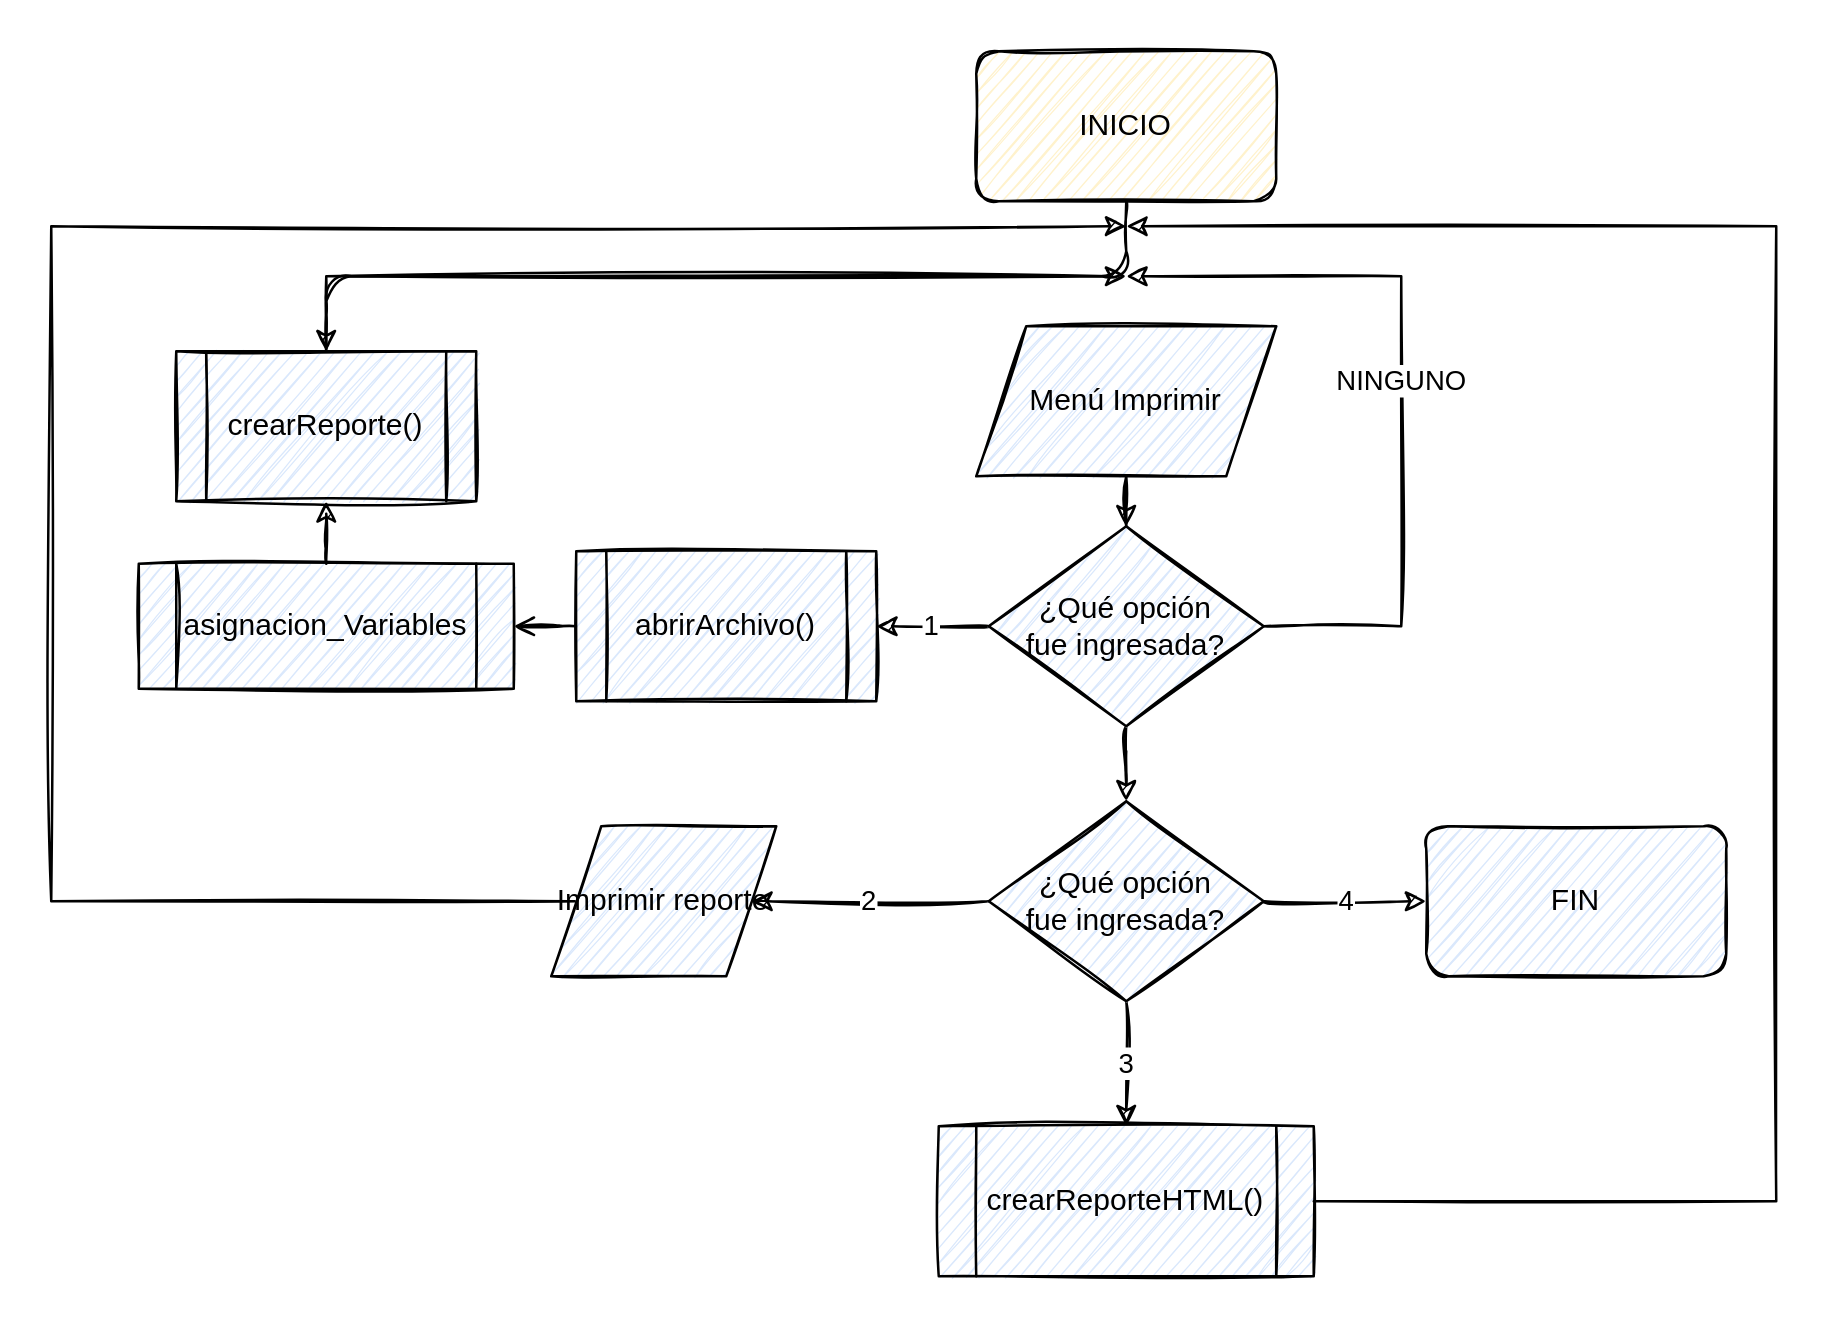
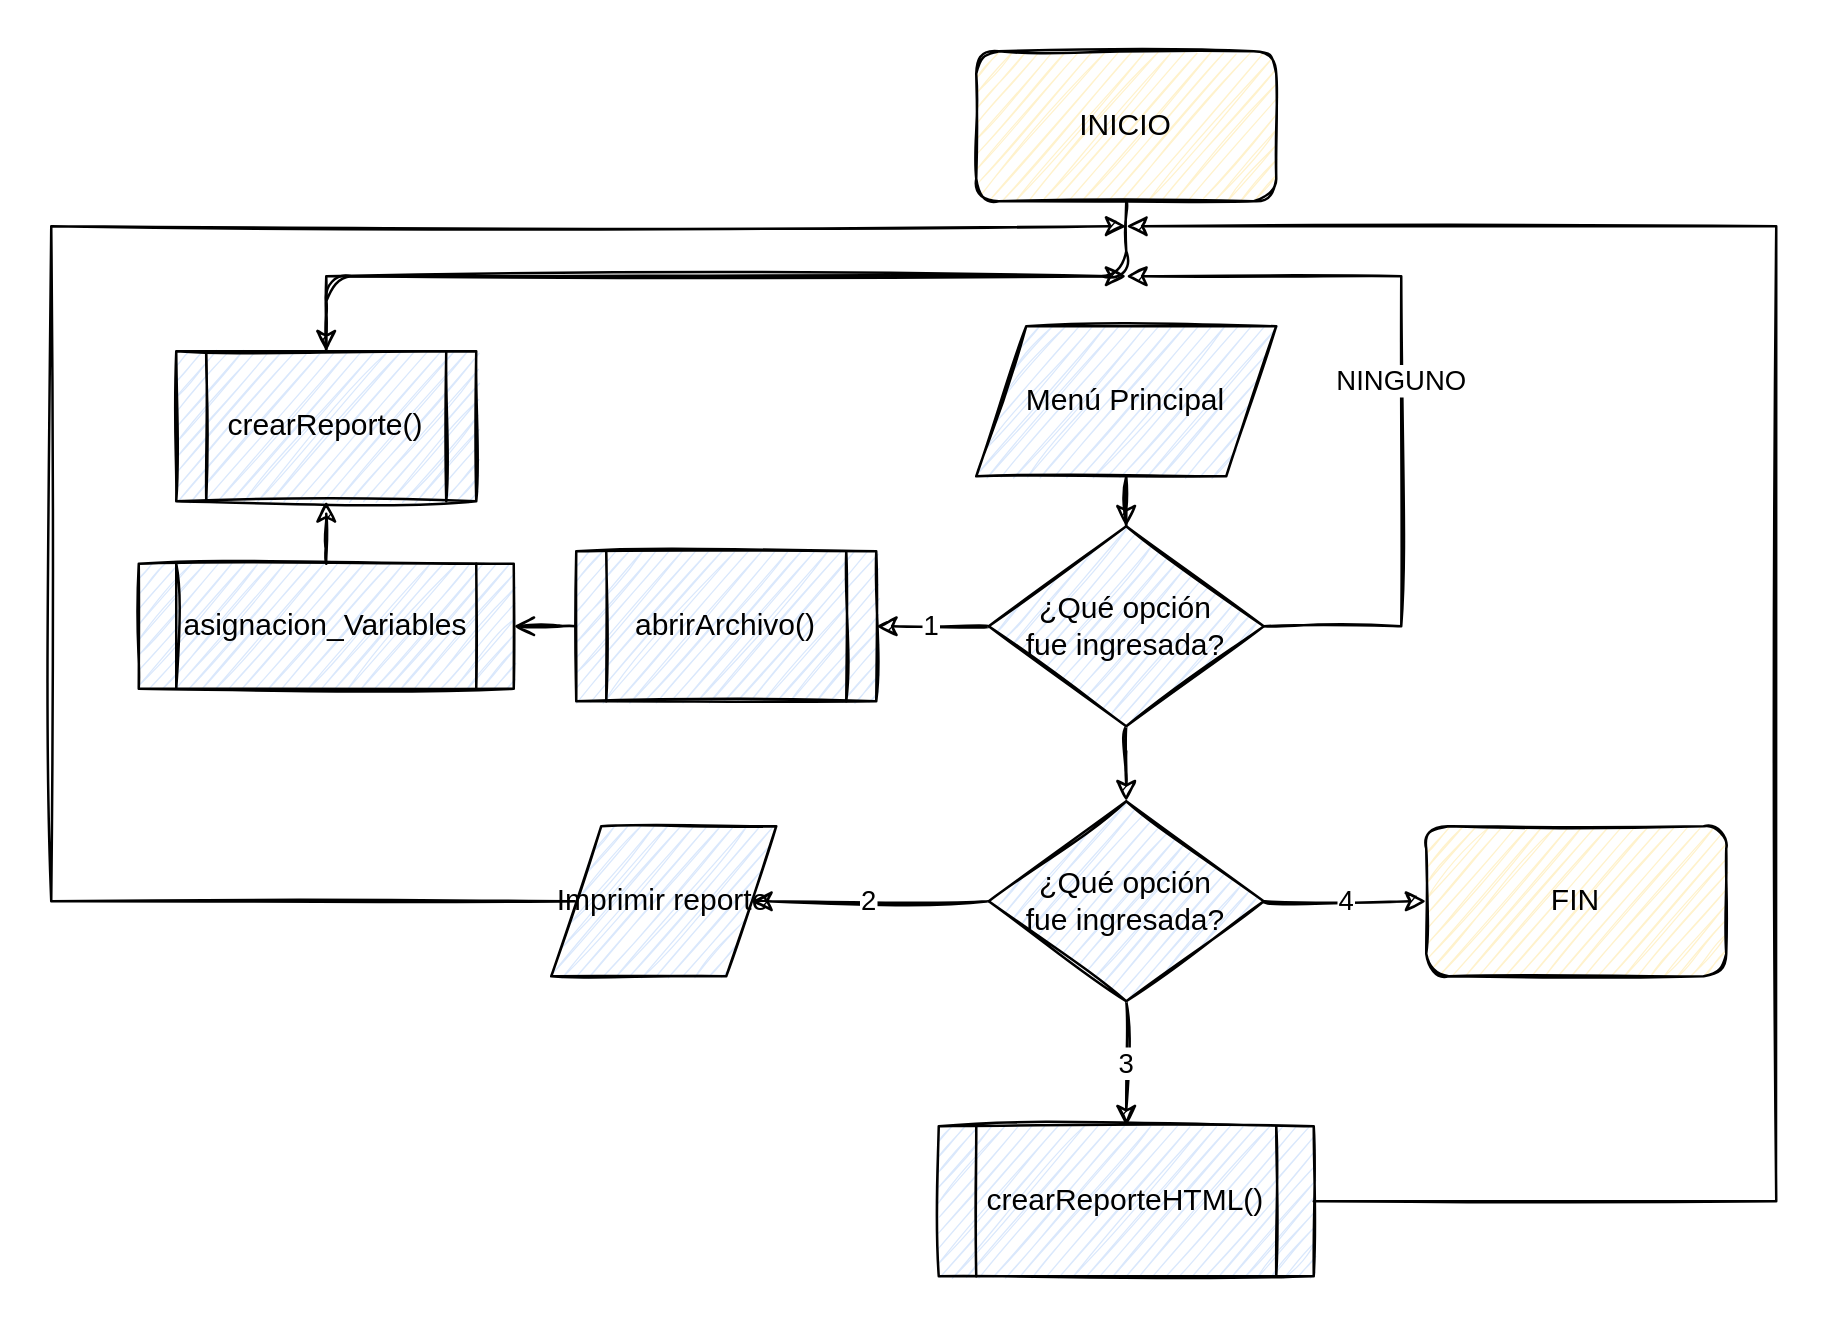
- <mxCell id="4" value="Menú Imprimir" style="shape=parallelogram;perimeter=parallelogramPerimeter;whiteSpace=wrap;html=1;fixedSize=1;rounded=0;fillColor=#dae8fc;sketch=1;fillStyle=hachure;" vertex="1" parent="1"><mxGeometry x="390" y="130" width="120" height="60" as="geometry" /></mxCell>
+ <mxCell id="4" value="Menú Principal" style="shape=parallelogram;perimeter=parallelogramPerimeter;whiteSpace=wrap;html=1;fixedSize=1;rounded=0;fillColor=#dae8fc;sketch=1;fillStyle=hachure;" vertex="1" parent="1"><mxGeometry x="390" y="130" width="120" height="60" as="geometry" /></mxCell>
- <mxCell id="16" value="FIN" style="rounded=1;whiteSpace=wrap;html=1;sketch=1;fillColor=#dae8fc;" vertex="1" parent="1"><mxGeometry x="570" y="330" width="120" height="60" as="geometry" /></mxCell>
+ <mxCell id="16" value="FIN" style="rounded=1;whiteSpace=wrap;html=1;sketch=1;fillColor=#fff2cc;" vertex="1" parent="1"><mxGeometry x="570" y="330" width="120" height="60" as="geometry" /></mxCell>
